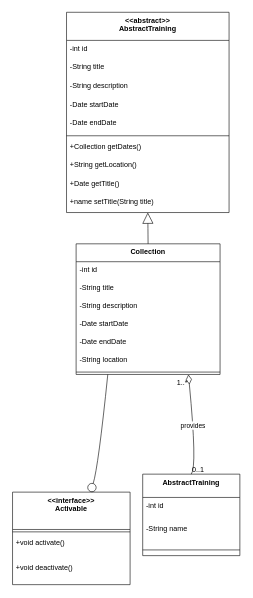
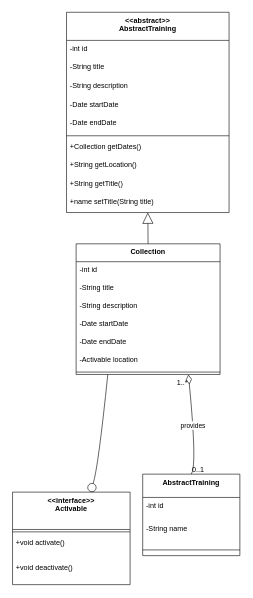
- <mxCell id="11" value="+Date getTitle()" style="text;strokeColor=none;fillColor=none;align=left;verticalAlign=top;spacingLeft=4;spacingRight=4;overflow=hidden;rotatable=0;points=[[0,0.5],[1,0.5]];portConstraint=eastwest;" vertex="1" parent="2"><mxGeometry y="271.857" width="271" height="31" as="geometry" /></mxCell>
+ <mxCell id="11" value="+String getTitle()" style="text;strokeColor=none;fillColor=none;align=left;verticalAlign=top;spacingLeft=4;spacingRight=4;overflow=hidden;rotatable=0;points=[[0,0.5],[1,0.5]];portConstraint=eastwest;" vertex="1" parent="2"><mxGeometry y="271.857" width="271" height="31" as="geometry" /></mxCell>
- <mxCell id="19" value="-String location" style="text;strokeColor=none;fillColor=none;align=left;verticalAlign=top;spacingLeft=4;spacingRight=4;overflow=hidden;rotatable=0;points=[[0,0.5],[1,0.5]];portConstraint=eastwest;" vertex="1" parent="13"><mxGeometry y="179.818" width="240" height="30" as="geometry" /></mxCell>
+ <mxCell id="19" value="-Activable location" style="text;strokeColor=none;fillColor=none;align=left;verticalAlign=top;spacingLeft=4;spacingRight=4;overflow=hidden;rotatable=0;points=[[0,0.5],[1,0.5]];portConstraint=eastwest;" vertex="1" parent="13"><mxGeometry y="179.818" width="240" height="30" as="geometry" /></mxCell>
